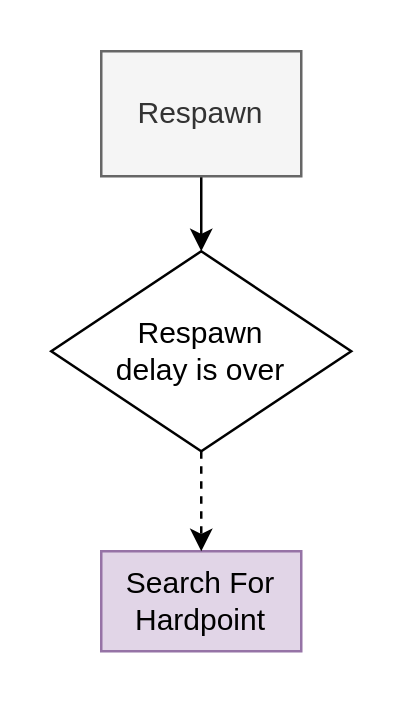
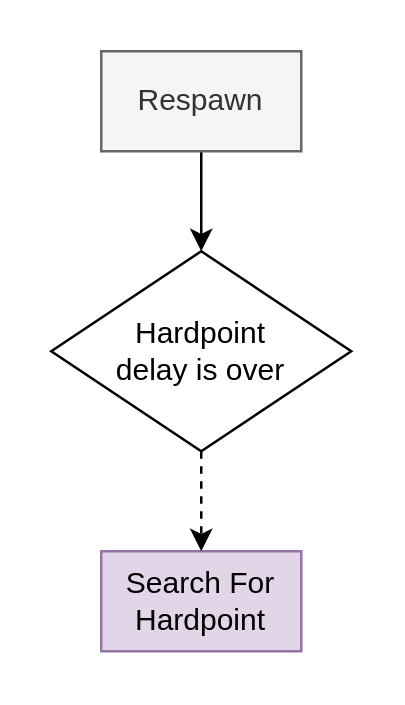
- <mxCell id="4" value="Respawn" style="rounded=0;whiteSpace=wrap;html=1;fillColor=#f5f5f5;fontColor=#333333;strokeColor=#666666;" parent="1" vertex="1"><mxGeometry x="40" y="20" width="80" height="50" as="geometry" /></mxCell>
+ <mxCell id="4" value="Respawn" style="rounded=0;whiteSpace=wrap;html=1;fillColor=#f5f5f5;fontColor=#333333;strokeColor=#666666;" parent="1" vertex="1"><mxGeometry x="40" y="20" width="80" height="40" as="geometry" /></mxCell>
- <mxCell id="6" value="Respawn &lt;br&gt;delay is over" style="rhombus;whiteSpace=wrap;html=1;rounded=0;" parent="1" vertex="1"><mxGeometry x="20" y="100" width="120" height="80" as="geometry" /></mxCell>
+ <mxCell id="6" value="Hardpoint &lt;br&gt;delay is over" style="rhombus;whiteSpace=wrap;html=1;rounded=0;" parent="1" vertex="1"><mxGeometry x="20" y="100" width="120" height="80" as="geometry" /></mxCell>
